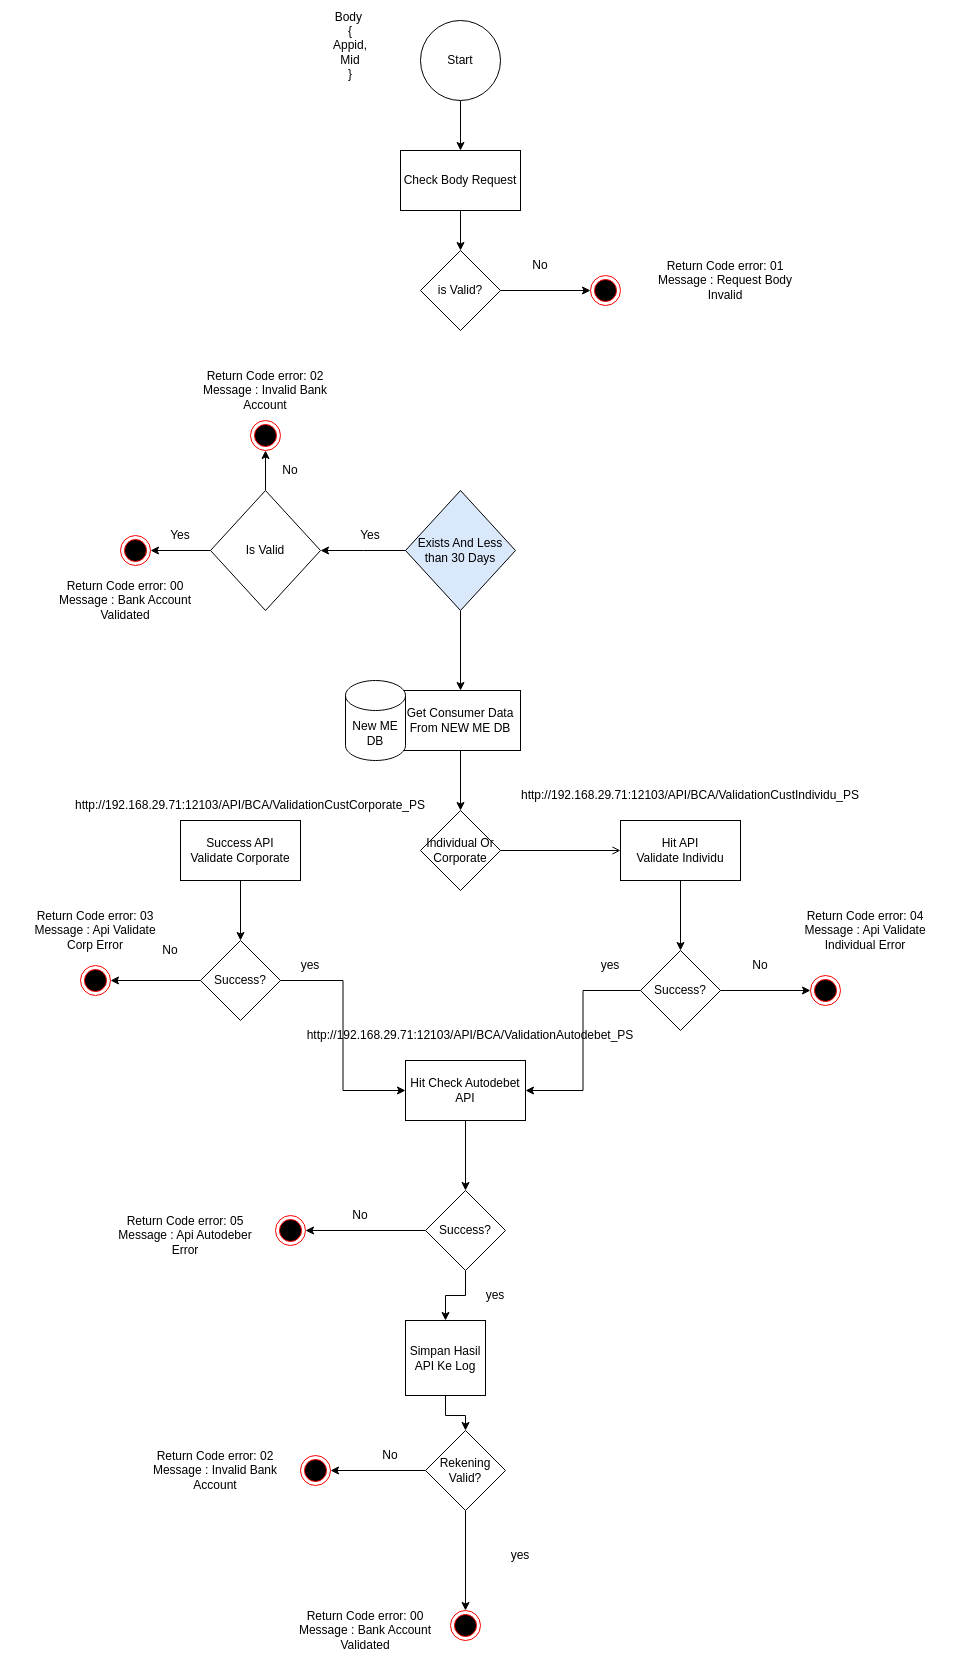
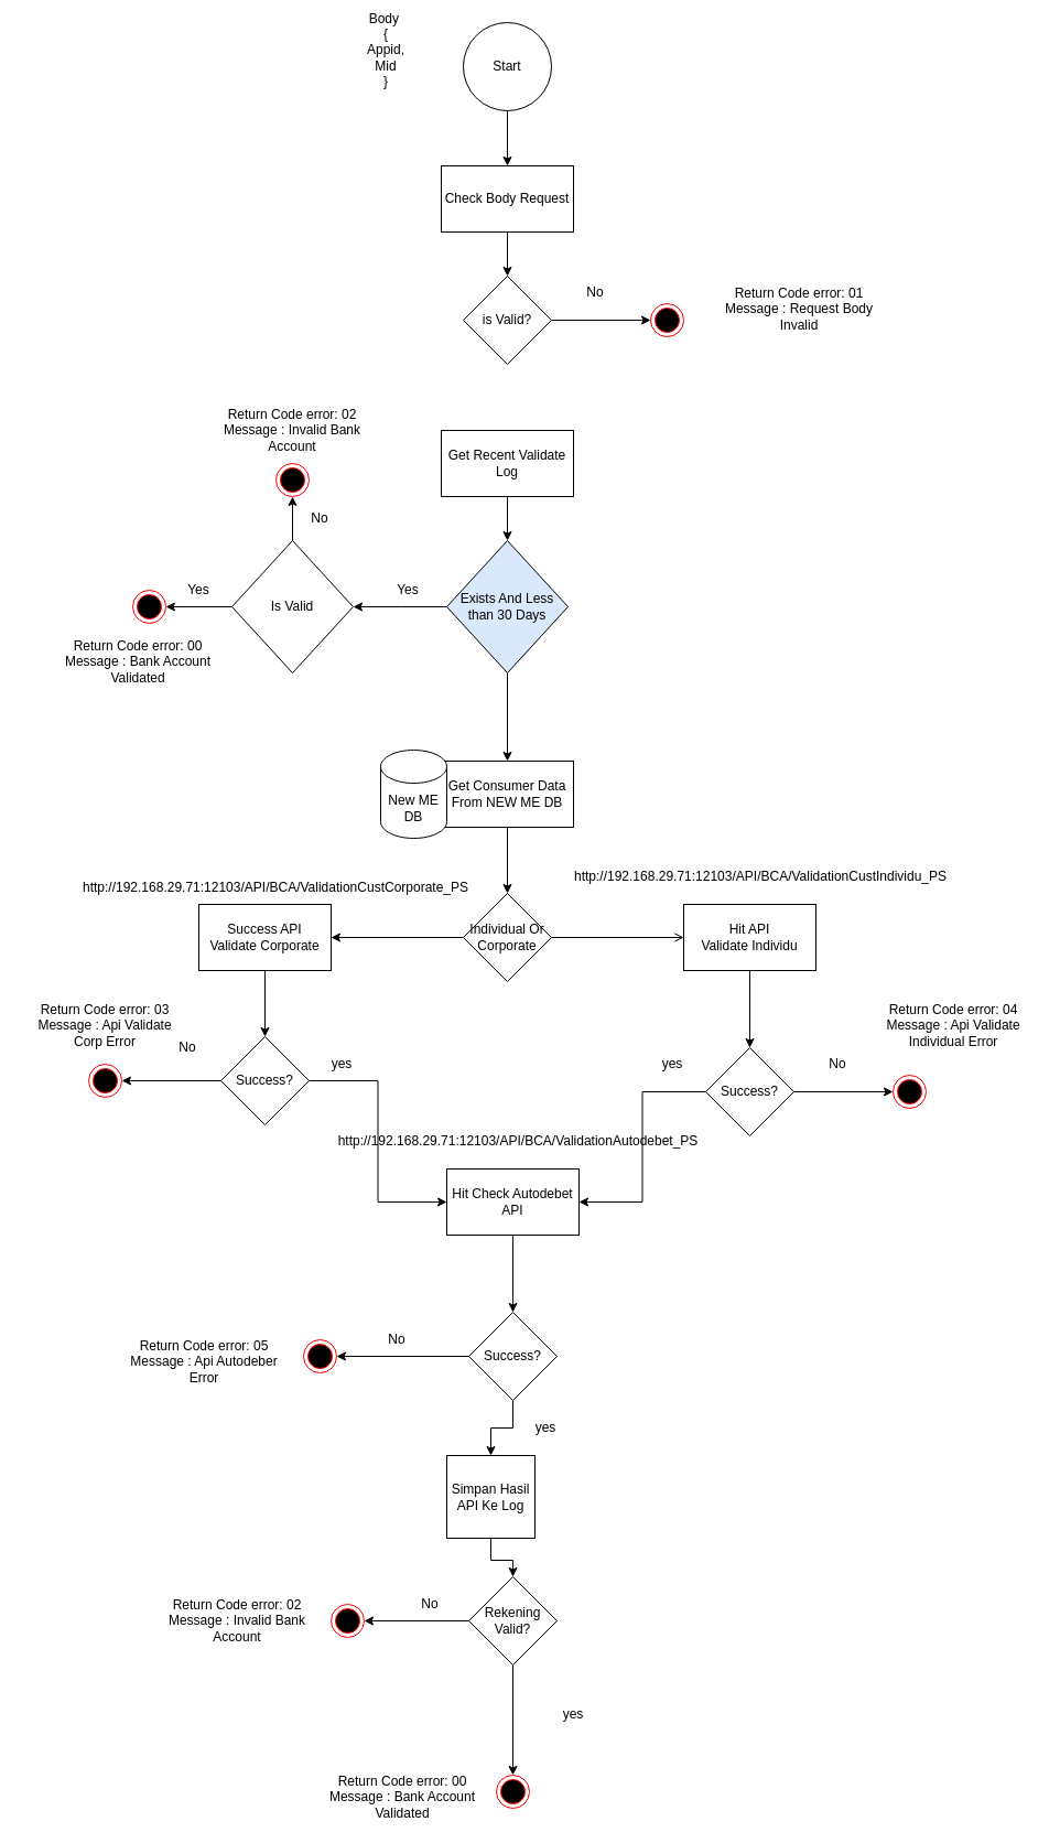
+ <mxCell id="12" value="Get Recent Validate Log" style="rounded=0;whiteSpace=wrap;html=1;" vertex="1" parent="1"><mxGeometry x="400" y="390" width="120" height="60" as="geometry" /></mxCell>
+ <mxCell id="11" style="edgeStyle=orthogonalEdgeStyle;rounded=0;orthogonalLoop=1;jettySize=auto;html=1;" edge="1" parent="1" source="12" target="15"><mxGeometry relative="1" as="geometry" /></mxCell>
+ <mxCell id="29" style="edgeStyle=orthogonalEdgeStyle;rounded=0;orthogonalLoop=1;jettySize=auto;html=1;" edge="1" parent="1" source="31" target="33"><mxGeometry relative="1" as="geometry" /></mxCell>
